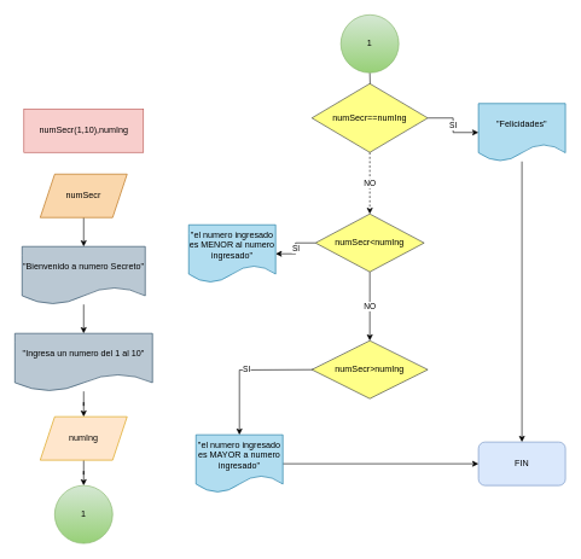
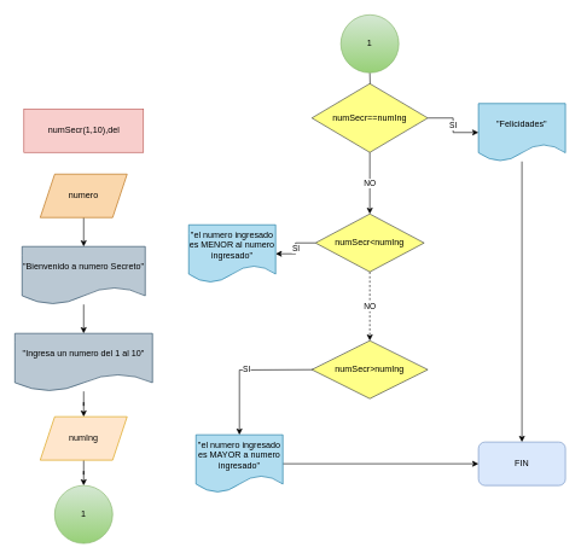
- <mxCell id="2" value="numSecr(1,10),numIng" style="whiteSpace=wrap;html=1;fillColor=#f8cecc;strokeColor=#b85450;" parent="1" vertex="1"><mxGeometry x="32.5" y="150" width="165" height="60" as="geometry" /></mxCell>
+ <mxCell id="2" value="numSecr(1,10),del" style="whiteSpace=wrap;html=1;fillColor=#f8cecc;strokeColor=#b85450;" parent="1" vertex="1"><mxGeometry x="32.5" y="150" width="165" height="60" as="geometry" /></mxCell>
- <mxCell id="12" value="NO" style="edgeStyle=orthogonalEdgeStyle;rounded=0;orthogonalLoop=1;jettySize=auto;html=1;dashed=1;" parent="1" source="14" target="21" edge="1"><mxGeometry relative="1" as="geometry"><mxPoint x="650" y="182.5" as="targetPoint" /></mxGeometry></mxCell>
+ <mxCell id="12" value="NO" style="edgeStyle=orthogonalEdgeStyle;rounded=0;orthogonalLoop=1;jettySize=auto;html=1;" parent="1" source="14" target="21" edge="1"><mxGeometry relative="1" as="geometry"><mxPoint x="650" y="182.5" as="targetPoint" /></mxGeometry></mxCell>
- <mxCell id="4" value="numSecr" style="shape=parallelogram;perimeter=parallelogramPerimeter;whiteSpace=wrap;html=1;fixedSize=1;fillColor=#fad7ac;strokeColor=#b46504;" parent="1" vertex="1"><mxGeometry x="55" y="240" width="120" height="60" as="geometry" /></mxCell>
+ <mxCell id="4" value="numero" style="shape=parallelogram;perimeter=parallelogramPerimeter;whiteSpace=wrap;html=1;fixedSize=1;fillColor=#fad7ac;strokeColor=#b46504;" parent="1" vertex="1"><mxGeometry x="55" y="240" width="120" height="60" as="geometry" /></mxCell>
- <mxCell id="20" value="NO" style="edgeStyle=orthogonalEdgeStyle;rounded=0;orthogonalLoop=1;jettySize=auto;html=1;" parent="1" source="21" target="24" edge="1"><mxGeometry relative="1" as="geometry" /></mxCell>
+ <mxCell id="20" value="NO" style="edgeStyle=orthogonalEdgeStyle;rounded=0;orthogonalLoop=1;jettySize=auto;html=1;dashed=1;" parent="1" source="21" target="24" edge="1"><mxGeometry relative="1" as="geometry" /></mxCell>
